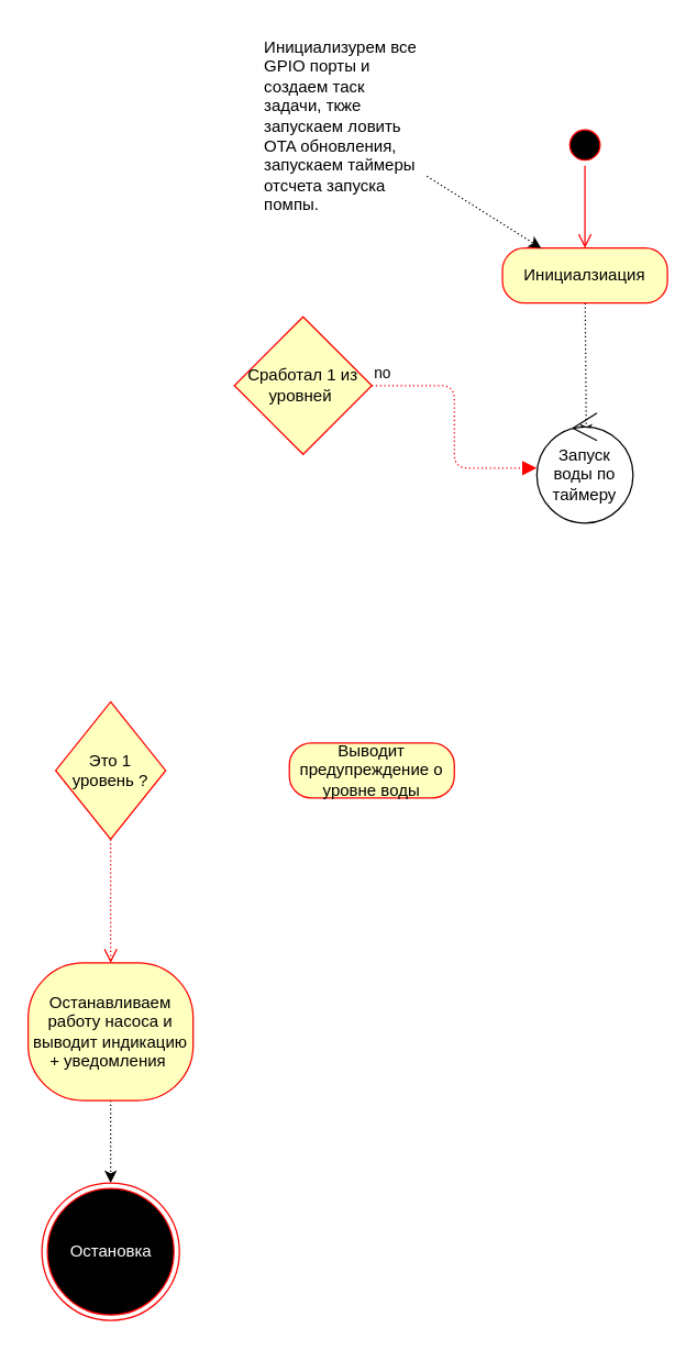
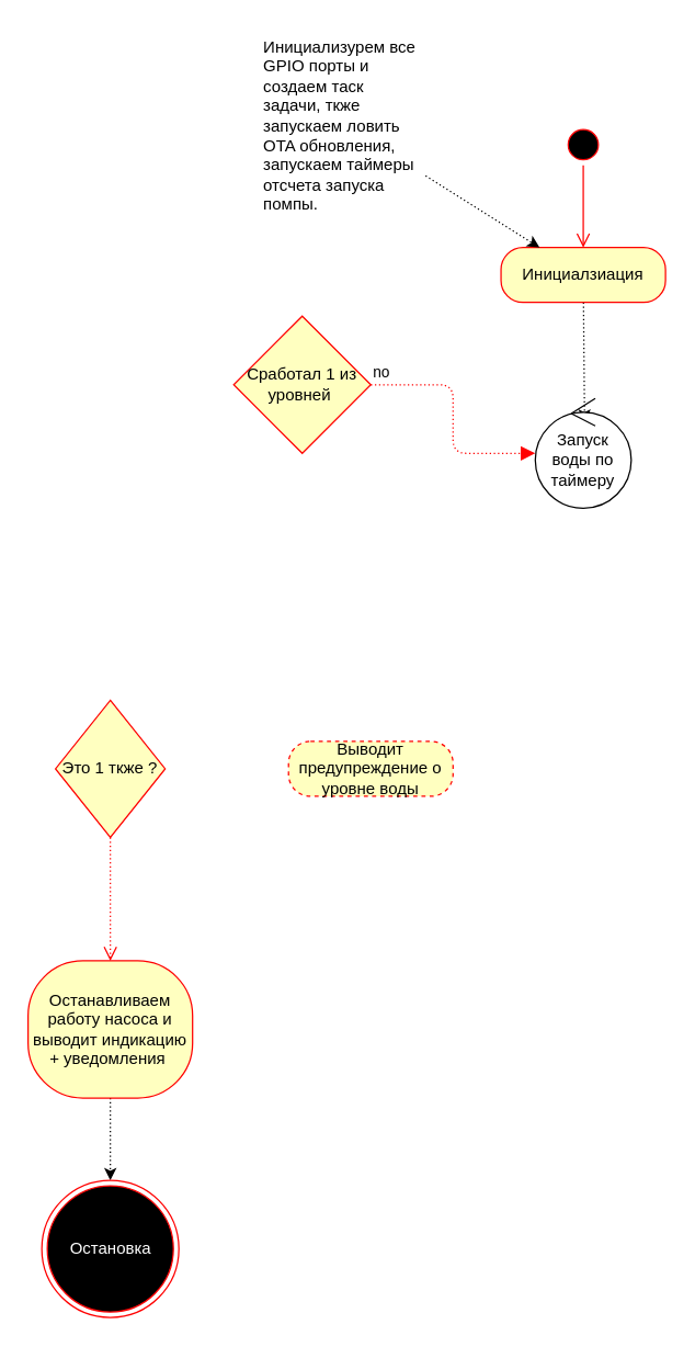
- <mxCell id="10" value="Запуск воды по таймеру" style="ellipse;shape=umlControl;whiteSpace=wrap;html=1;" vertex="1" parent="1"><mxGeometry x="390" y="300" width="70" height="80" as="geometry" /></mxCell>
+ <mxCell id="10" value="Запуск воды по таймеру" style="ellipse;shape=umlControl;whiteSpace=wrap;html=1;" vertex="1" parent="1"><mxGeometry x="390" y="290" width="70" height="80" as="geometry" /></mxCell>
- <mxCell id="11" value="Это 1 уровень ?" style="rhombus;whiteSpace=wrap;html=1;fillColor=#ffffc0;strokeColor=#ff0000;fontColor=#000000;" vertex="1" parent="1"><mxGeometry x="40" y="510" width="80" height="100" as="geometry" /></mxCell>
+ <mxCell id="11" value="Это 1 ткже ?" style="rhombus;whiteSpace=wrap;html=1;fillColor=#ffffc0;strokeColor=#ff0000;fontColor=#000000;" vertex="1" parent="1"><mxGeometry x="40" y="510" width="80" height="100" as="geometry" /></mxCell>
- <mxCell id="16" value="Выводит предупреждение о уровне воды" style="rounded=1;whiteSpace=wrap;html=1;arcSize=40;fontColor=#000000;fillColor=#ffffc0;strokeColor=#ff0000;" vertex="1" parent="1"><mxGeometry x="210" y="540" width="120" height="40" as="geometry" /></mxCell>
+ <mxCell id="16" value="Выводит предупреждение о уровне воды" style="rounded=1;whiteSpace=wrap;html=1;arcSize=40;fontColor=#000000;fillColor=#ffffc0;strokeColor=#ff0000;dashed=1;" vertex="1" parent="1"><mxGeometry x="210" y="540" width="120" height="40" as="geometry" /></mxCell>
